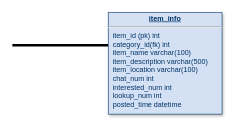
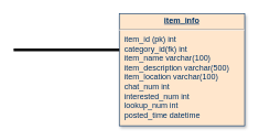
- <mxCell id="2" value="&lt;p style=&quot;margin: 0px; margin-top: 4px; text-align: center; text-decoration: underline;&quot;&gt;&lt;b&gt;item_info&lt;/b&gt;&lt;/p&gt;&lt;hr&gt;&lt;p style=&quot;margin: 0px; margin-left: 8px;&quot;&gt;item_id (pk) int&lt;/p&gt;&lt;p style=&quot;margin: 0px; margin-left: 8px;&quot;&gt;category_id(fk) int&lt;/p&gt;&lt;p style=&quot;margin: 0px; margin-left: 8px;&quot;&gt;item_name varchar(100)&lt;/p&gt;&lt;p style=&quot;margin: 0px; margin-left: 8px;&quot;&gt;item_description varchar(500)&lt;/p&gt;&lt;p style=&quot;margin: 0px; margin-left: 8px;&quot;&gt;item_location varchar(100)&lt;/p&gt;&lt;p style=&quot;margin: 0px; margin-left: 8px;&quot;&gt;chat_num int&lt;/p&gt;&lt;p style=&quot;margin: 0px; margin-left: 8px;&quot;&gt;interested_num int&lt;/p&gt;&lt;p style=&quot;margin: 0px; margin-left: 8px;&quot;&gt;lookup_num int&lt;/p&gt;&lt;p style=&quot;margin: 0px; margin-left: 8px;&quot;&gt;posted_time datetime&lt;/p&gt;&lt;p style=&quot;margin: 0px; margin-left: 8px;&quot;&gt;&lt;br&gt;&lt;/p&gt;" style="verticalAlign=top;align=left;overflow=fill;fontSize=12;fontFamily=Helvetica;html=1;strokeColor=#003366;shadow=1;fillColor=#D4E1F5;fontColor=#003366" vertex="1" parent="1"><mxGeometry x="180" y="20" width="190" height="170" as="geometry" /></mxCell>
+ <mxCell id="2" value="&lt;p style=&quot;margin: 0px; margin-top: 4px; text-align: center; text-decoration: underline;&quot;&gt;&lt;b&gt;item_info&lt;/b&gt;&lt;/p&gt;&lt;hr&gt;&lt;p style=&quot;margin: 0px; margin-left: 8px;&quot;&gt;item_id (pk) int&lt;/p&gt;&lt;p style=&quot;margin: 0px; margin-left: 8px;&quot;&gt;category_id(fk) int&lt;/p&gt;&lt;p style=&quot;margin: 0px; margin-left: 8px;&quot;&gt;item_name varchar(100)&lt;/p&gt;&lt;p style=&quot;margin: 0px; margin-left: 8px;&quot;&gt;item_description varchar(500)&lt;/p&gt;&lt;p style=&quot;margin: 0px; margin-left: 8px;&quot;&gt;item_location varchar(100)&lt;/p&gt;&lt;p style=&quot;margin: 0px; margin-left: 8px;&quot;&gt;chat_num int&lt;/p&gt;&lt;p style=&quot;margin: 0px; margin-left: 8px;&quot;&gt;interested_num int&lt;/p&gt;&lt;p style=&quot;margin: 0px; margin-left: 8px;&quot;&gt;lookup_num int&lt;/p&gt;&lt;p style=&quot;margin: 0px; margin-left: 8px;&quot;&gt;posted_time datetime&lt;/p&gt;&lt;p style=&quot;margin: 0px; margin-left: 8px;&quot;&gt;&lt;br&gt;&lt;/p&gt;" style="verticalAlign=top;align=left;overflow=fill;fontSize=12;fontFamily=Helvetica;html=1;strokeColor=#003366;shadow=1;fillColor=#ffe6cc;fontColor=#003366;" vertex="1" parent="1"><mxGeometry x="180" y="20" width="190" height="170" as="geometry" /></mxCell>
